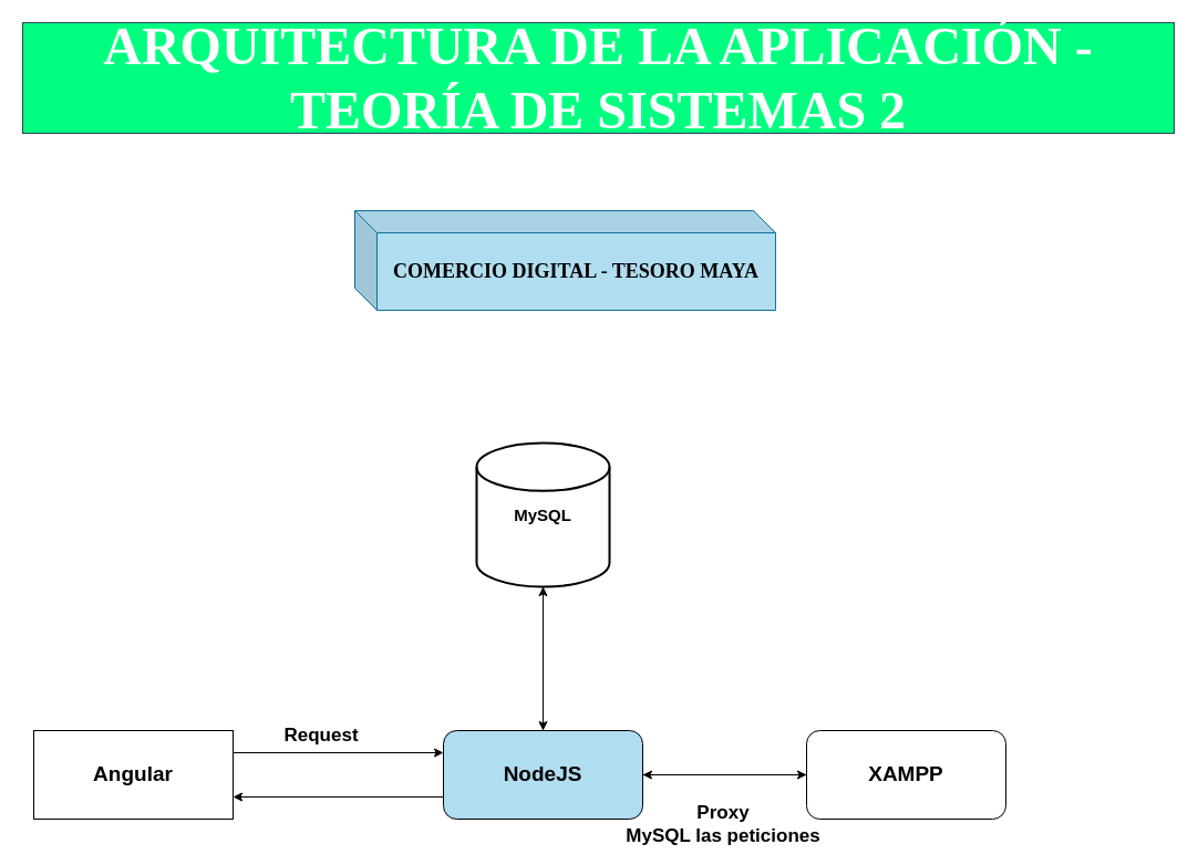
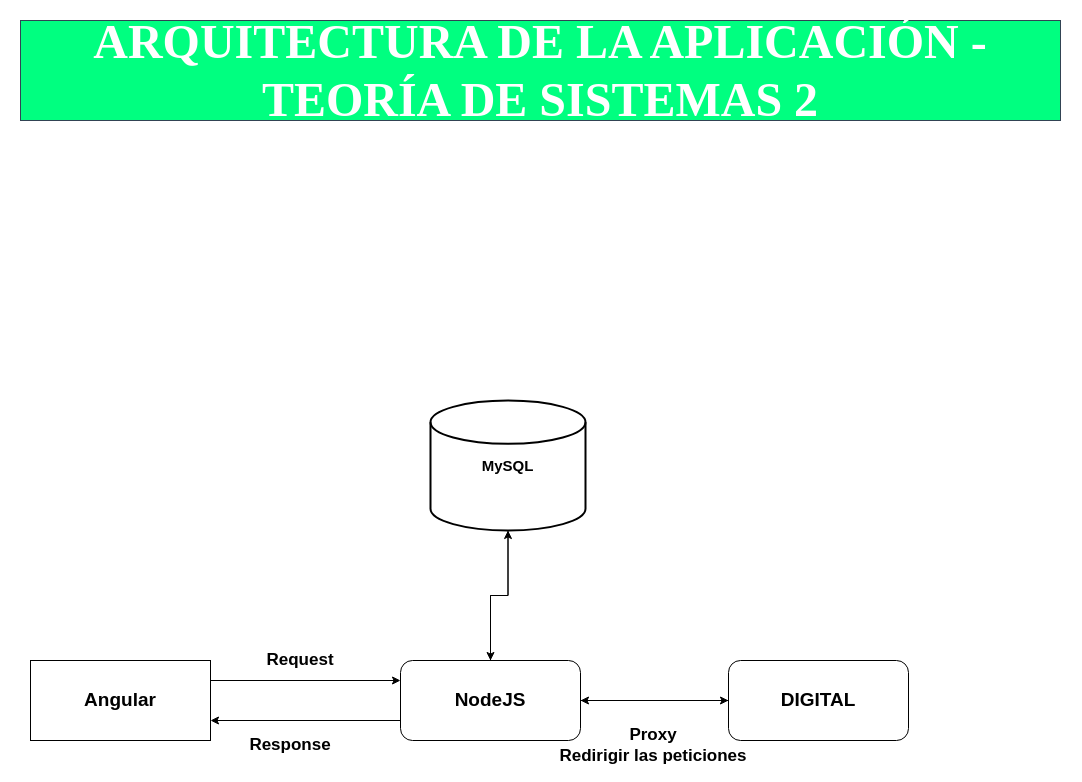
- <mxCell id="3" value="COMERCIO DIGITAL - TESORO MAYA" style="shape=cube;whiteSpace=wrap;html=1;boundedLbl=1;backgroundOutline=1;darkOpacity=0.05;darkOpacity2=0.1;fillColor=#b1ddf0;strokeColor=#10739e;fontFamily=Comic Sans MS;fontStyle=1;fontSize=18;" parent="1" vertex="1"><mxGeometry x="320" y="190" width="380" height="90" as="geometry" /></mxCell>
- <mxCell id="10" value="&lt;b&gt;&lt;font style=&quot;font-size: 15px;&quot;&gt;MySQL&lt;/font&gt;&lt;/b&gt;" style="strokeWidth=2;html=1;shape=mxgraph.flowchart.database;whiteSpace=wrap;" parent="1" vertex="1"><mxGeometry x="430" y="400" width="120" height="130" as="geometry" /></mxCell>
+ <mxCell id="10" value="&lt;b&gt;&lt;font style=&quot;font-size: 15px;&quot;&gt;MySQL&lt;/font&gt;&lt;/b&gt;" style="strokeWidth=2;html=1;shape=mxgraph.flowchart.database;whiteSpace=wrap;" parent="1" vertex="1"><mxGeometry x="430" y="400" width="155" height="130" as="geometry" /></mxCell>
- <mxCell id="11" value="&lt;b&gt;&lt;font style=&quot;font-size: 17px;&quot;&gt;Request&lt;/font&gt;&lt;/b&gt;" style="text;html=1;align=center;verticalAlign=middle;whiteSpace=wrap;rounded=0;" parent="1" vertex="1"><mxGeometry x="260" y="650" width="60" height="30" as="geometry" /></mxCell>
+ <mxCell id="11" value="&lt;b&gt;&lt;font style=&quot;font-size: 17px;&quot;&gt;Request&lt;/font&gt;&lt;/b&gt;" style="text;html=1;align=center;verticalAlign=middle;whiteSpace=wrap;rounded=0;" parent="1" vertex="1"><mxGeometry x="270" y="645" width="60" height="30" as="geometry" /></mxCell>
- <mxCell id="8" value="&lt;b&gt;&lt;font style=&quot;font-size: 19px;&quot;&gt;NodeJS&lt;/font&gt;&lt;/b&gt;" style="rounded=1;whiteSpace=wrap;html=1;fillColor=#b1ddf0;" parent="1" vertex="1"><mxGeometry x="400" y="660" width="180" height="80" as="geometry" /></mxCell>
+ <mxCell id="8" value="&lt;b&gt;&lt;font style=&quot;font-size: 19px;&quot;&gt;NodeJS&lt;/font&gt;&lt;/b&gt;" style="rounded=1;whiteSpace=wrap;html=1;" parent="1" vertex="1"><mxGeometry x="400" y="660" width="180" height="80" as="geometry" /></mxCell>
- <mxCell id="15" value="&lt;b&gt;&lt;font style=&quot;font-size: 19px;&quot;&gt;XAMPP&lt;/font&gt;&lt;/b&gt;" style="rounded=1;whiteSpace=wrap;html=1;" parent="1" vertex="1"><mxGeometry x="728" y="660" width="180" height="80" as="geometry" /></mxCell>
+ <mxCell id="15" value="&lt;b&gt;&lt;font style=&quot;font-size: 19px;&quot;&gt;DIGITAL&lt;/font&gt;&lt;/b&gt;" style="rounded=1;whiteSpace=wrap;html=1;" parent="1" vertex="1"><mxGeometry x="728" y="660" width="180" height="80" as="geometry" /></mxCell>
+ <mxCell id="12" value="&lt;b&gt;&lt;font style=&quot;font-size: 17px;&quot;&gt;Response&lt;/font&gt;&lt;/b&gt;" style="text;html=1;align=center;verticalAlign=middle;whiteSpace=wrap;rounded=0;" parent="1" vertex="1"><mxGeometry x="260" y="730" width="60" height="30" as="geometry" /></mxCell>
- <mxCell id="16" value="&lt;span style=&quot;font-size: 17px;&quot;&gt;&lt;b&gt;Proxy&lt;br&gt;MySQL las peticiones&lt;br&gt;&lt;/b&gt;&lt;/span&gt;" style="text;html=1;align=center;verticalAlign=middle;whiteSpace=wrap;rounded=0;" parent="1" vertex="1"><mxGeometry x="550" y="730" width="206" height="30" as="geometry" /></mxCell>
+ <mxCell id="16" value="&lt;span style=&quot;font-size: 17px;&quot;&gt;&lt;b&gt;Proxy&lt;br&gt;Redirigir las peticiones&lt;br&gt;&lt;/b&gt;&lt;/span&gt;" style="text;html=1;align=center;verticalAlign=middle;whiteSpace=wrap;rounded=0;" parent="1" vertex="1"><mxGeometry x="550" y="730" width="206" height="30" as="geometry" /></mxCell>
